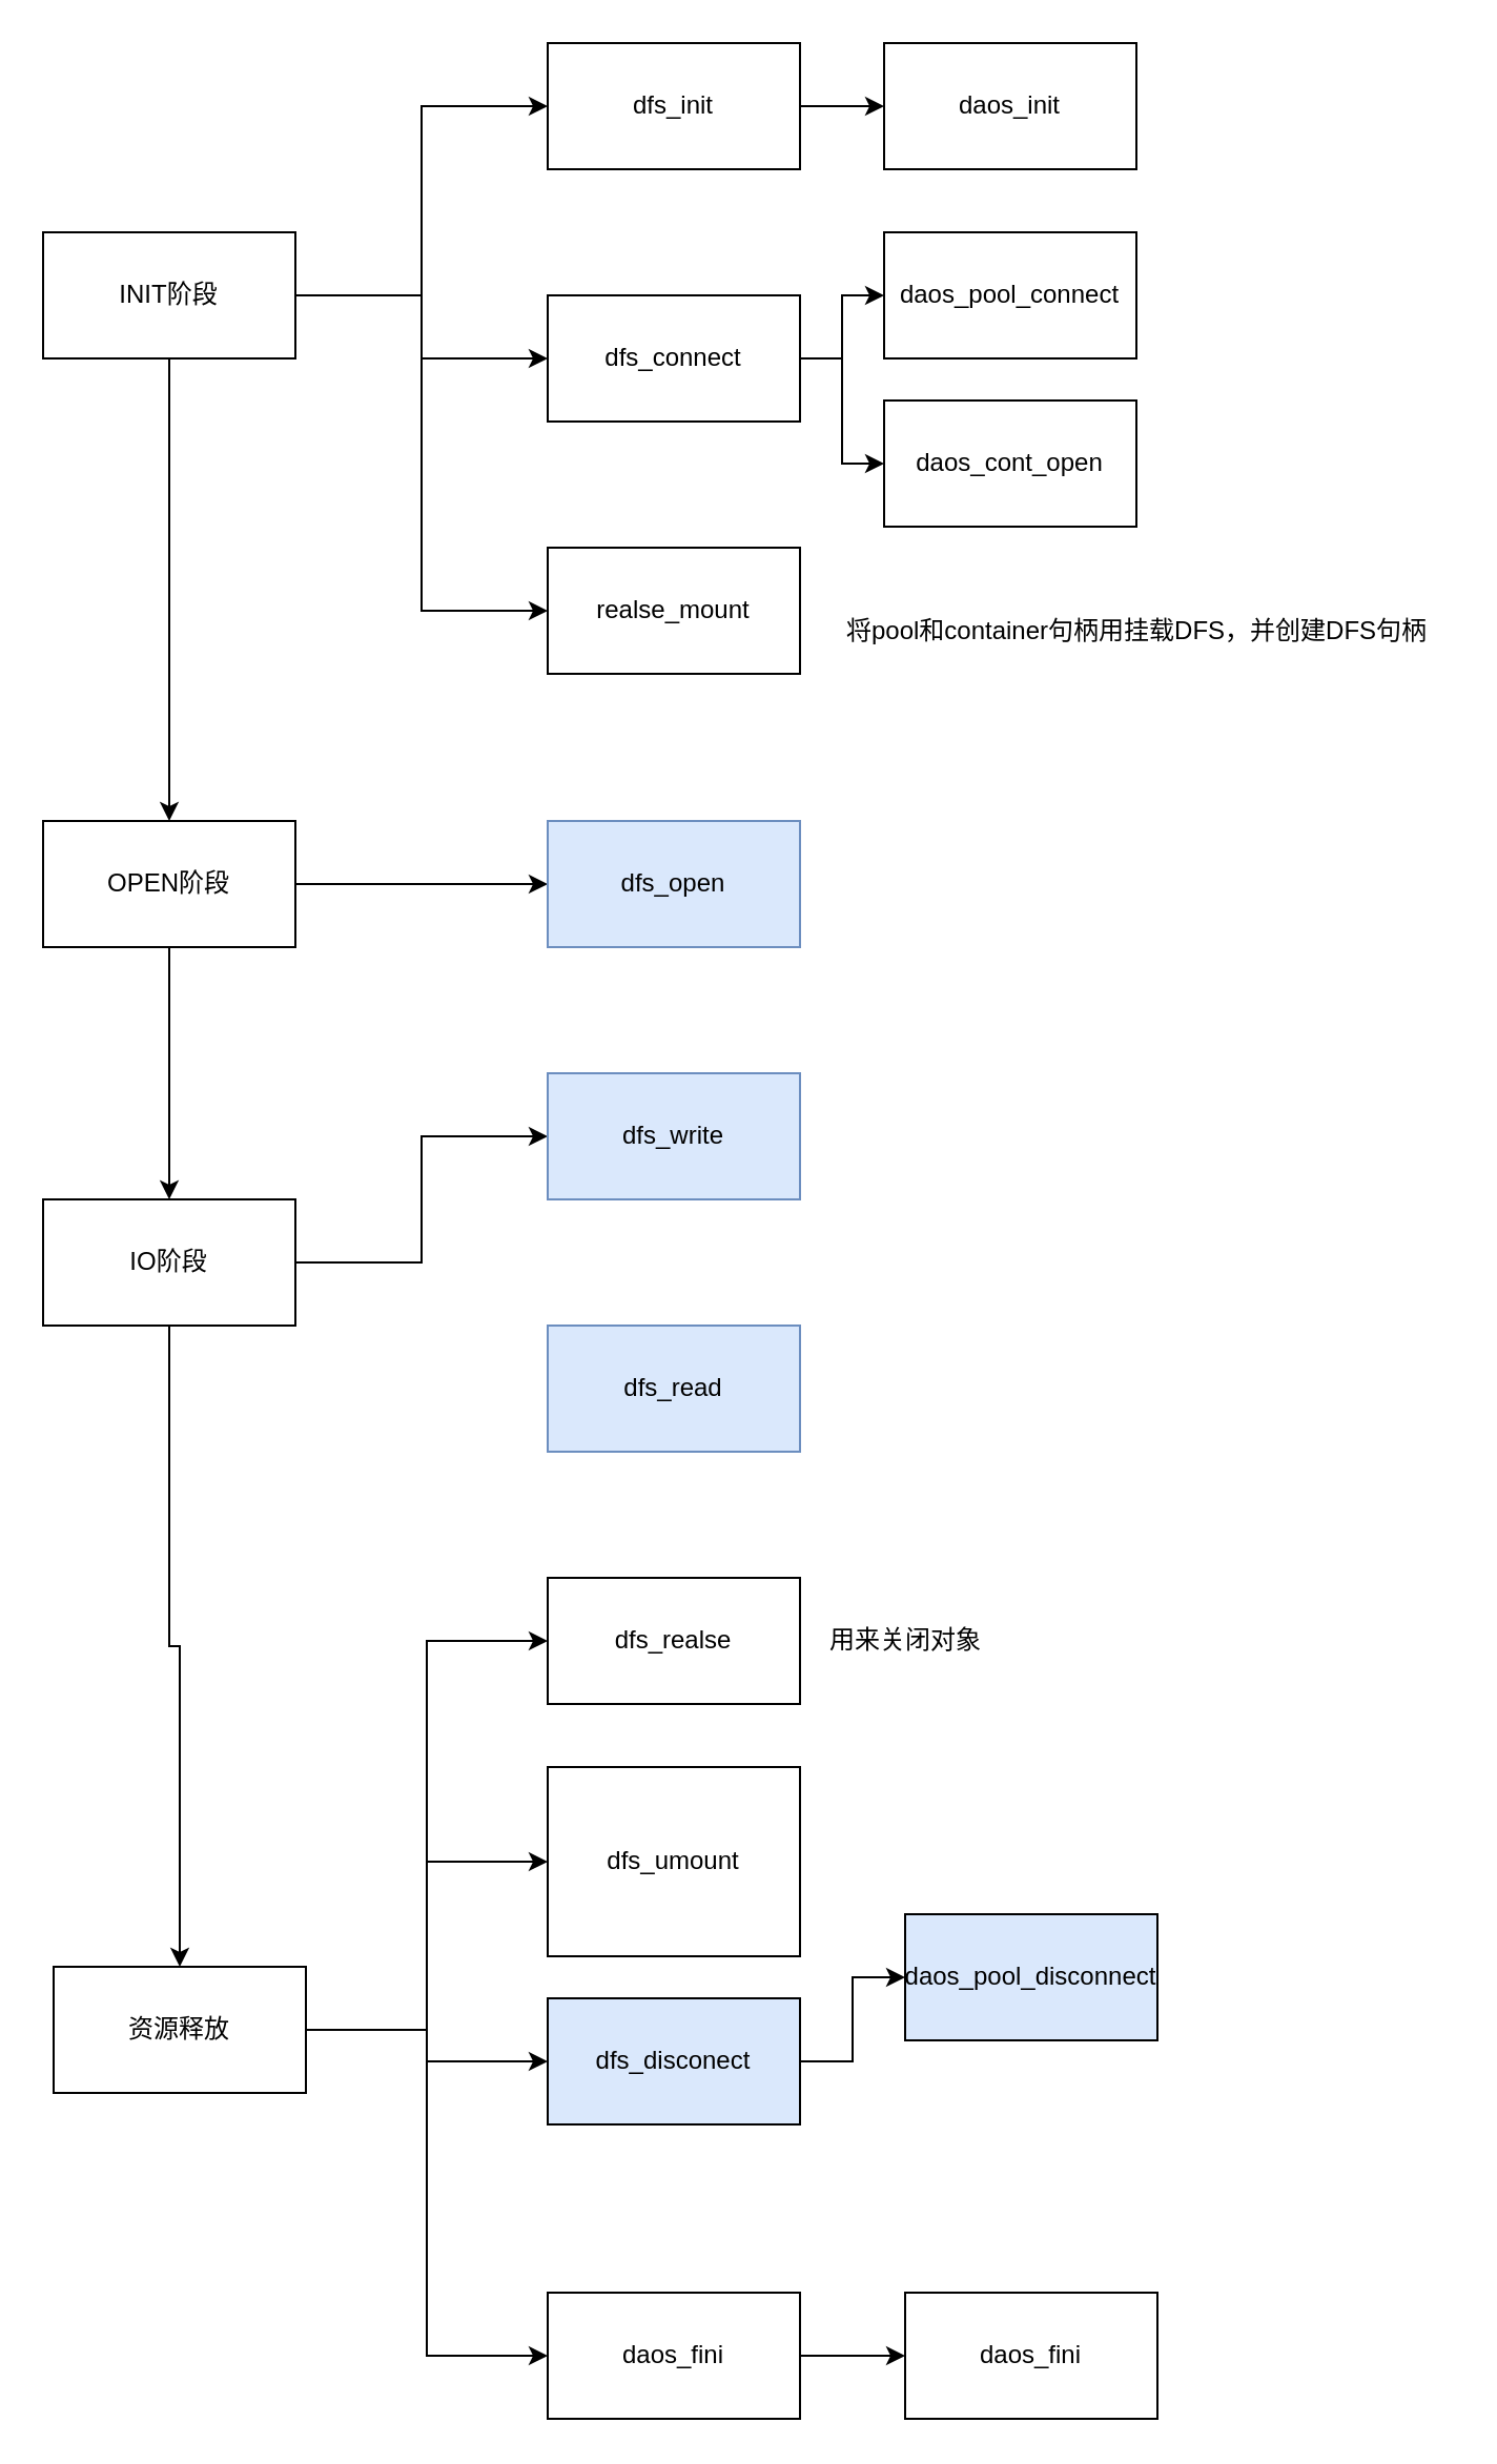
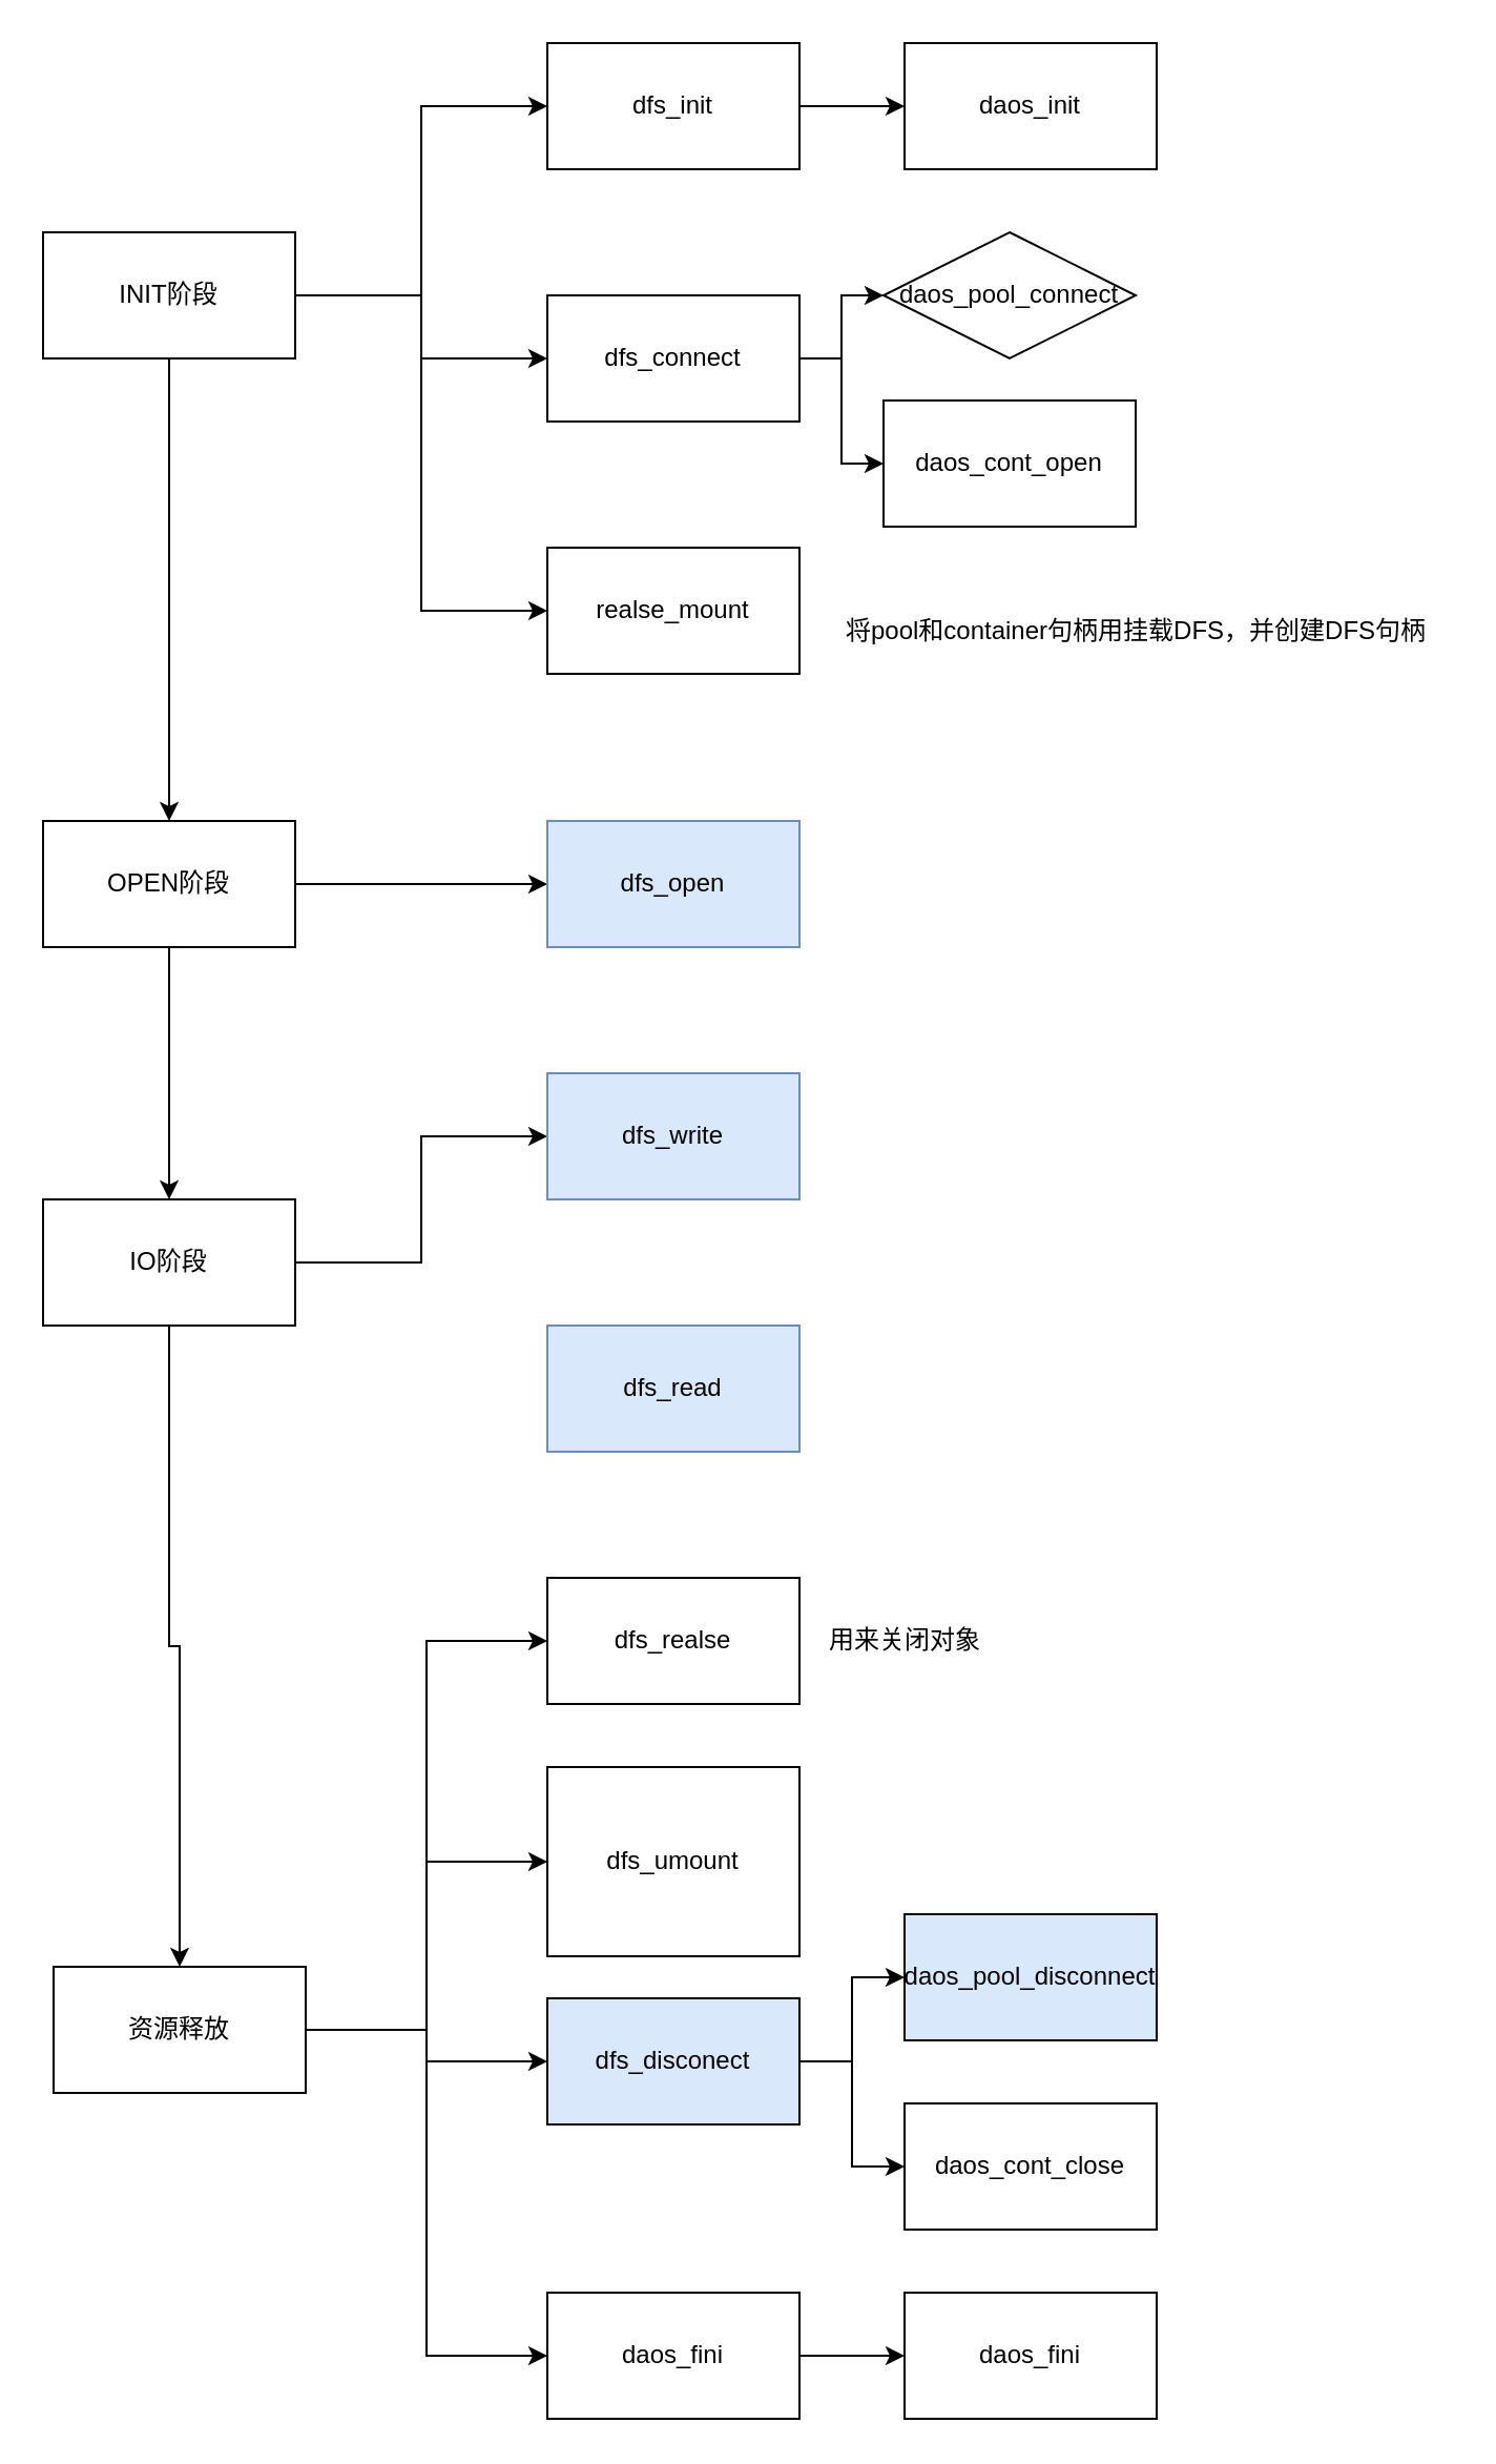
- <mxCell id="35" value="daos_init" style="whiteSpace=wrap;html=1;" parent="1" vertex="1"><mxGeometry x="420" y="20" width="120" height="60" as="geometry" /></mxCell>
+ <mxCell id="35" value="daos_init" style="whiteSpace=wrap;html=1;" parent="1" vertex="1"><mxGeometry x="430" y="20" width="120" height="60" as="geometry" /></mxCell>
- <mxCell id="36" value="daos_pool_connect" style="whiteSpace=wrap;html=1;" parent="1" vertex="1"><mxGeometry x="420" y="110" width="120" height="60" as="geometry" /></mxCell>
+ <mxCell id="36" value="daos_pool_connect" style="rhombus;whiteSpace=wrap;html=1;" parent="1" vertex="1"><mxGeometry x="420" y="110" width="120" height="60" as="geometry" /></mxCell>
+ <mxCell id="31" style="edgeStyle=orthogonalEdgeStyle;rounded=0;orthogonalLoop=1;jettySize=auto;html=1;entryX=0;entryY=0.5;entryDx=0;entryDy=0;" parent="1" source="32" target="29" edge="1"><mxGeometry relative="1" as="geometry" /></mxCell>
+ <mxCell id="29" value="daos_cont_close" style="whiteSpace=wrap;html=1;" parent="1" vertex="1"><mxGeometry x="430" y="1000" width="120" height="60" as="geometry" /></mxCell>
